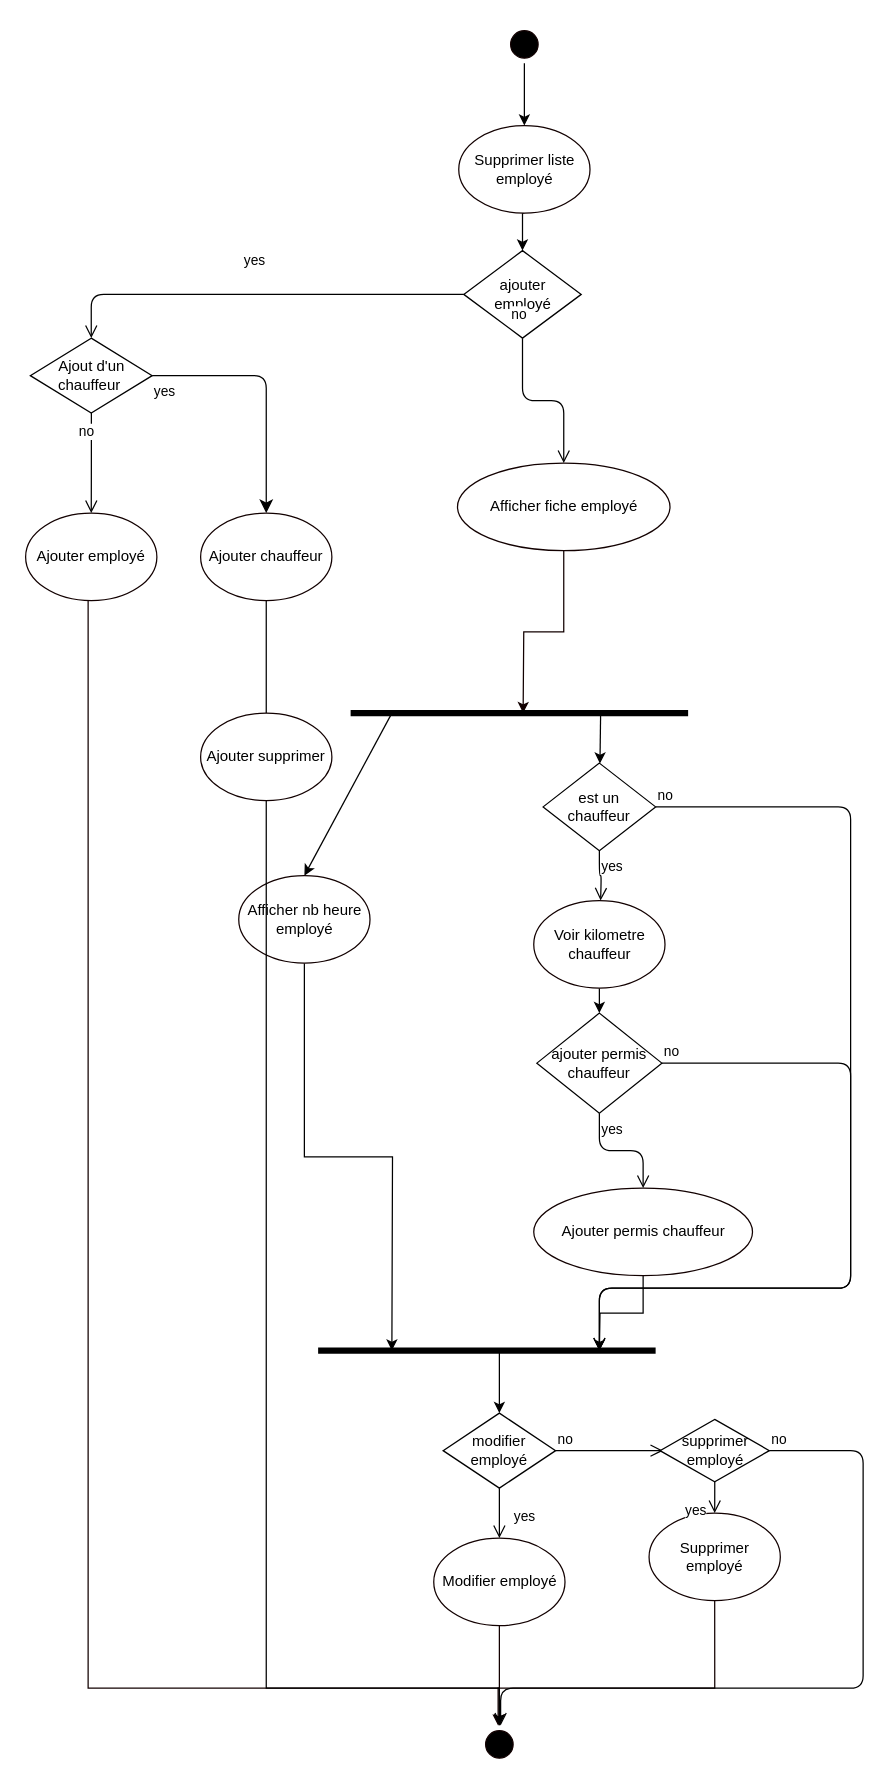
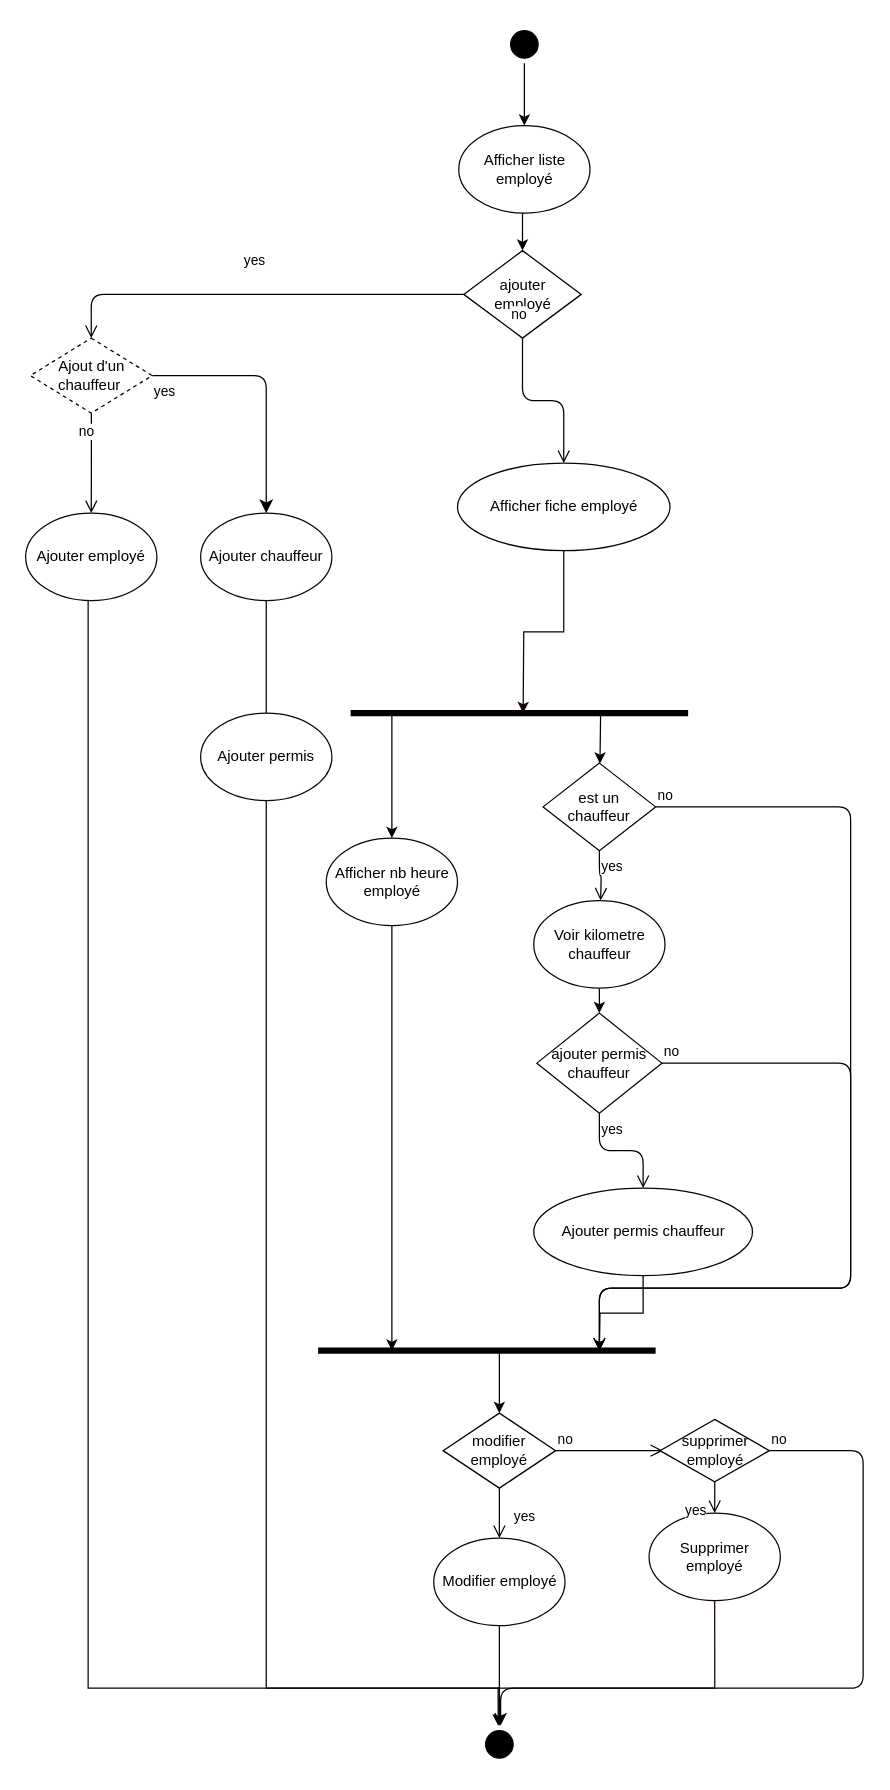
- <mxCell id="12" value="Supprimer liste employé" style="ellipse;whiteSpace=wrap;html=1;strokeColor=#120000;" parent="1" vertex="1"><mxGeometry x="366.5" y="100" width="105" height="70" as="geometry" /></mxCell>
+ <mxCell id="12" value="Afficher liste employé" style="ellipse;whiteSpace=wrap;html=1;strokeColor=#120000;" parent="1" vertex="1"><mxGeometry x="366.5" y="100" width="105" height="70" as="geometry" /></mxCell>
- <mxCell id="24" value="Ajout d'un chauffeur&amp;nbsp;" style="rhombus;whiteSpace=wrap;html=1;" vertex="1" parent="1"><mxGeometry x="23.75" y="270" width="97.5" height="60" as="geometry" /></mxCell>
+ <mxCell id="24" value="Ajout d'un chauffeur&amp;nbsp;" style="rhombus;whiteSpace=wrap;html=1;dashed=1;" vertex="1" parent="1"><mxGeometry x="23.75" y="270" width="97.5" height="60" as="geometry" /></mxCell>
- <mxCell id="30" value="Ajouter supprimer" style="ellipse;whiteSpace=wrap;html=1;strokeColor=#120000;" vertex="1" parent="1"><mxGeometry x="160" y="570" width="105" height="70" as="geometry" /></mxCell>
+ <mxCell id="30" value="Ajouter permis" style="ellipse;whiteSpace=wrap;html=1;strokeColor=#120000;" vertex="1" parent="1"><mxGeometry x="160" y="570" width="105" height="70" as="geometry" /></mxCell>
- <mxCell id="16" value="Afficher nb heure employé" style="ellipse;whiteSpace=wrap;html=1;strokeColor=#120000;" parent="1" vertex="1"><mxGeometry x="190.5" y="700" width="105" height="70" as="geometry" /></mxCell>
+ <mxCell id="16" value="Afficher nb heure employé" style="ellipse;whiteSpace=wrap;html=1;strokeColor=#120000;" parent="1" vertex="1"><mxGeometry x="260.5" y="670" width="105" height="70" as="geometry" /></mxCell>
